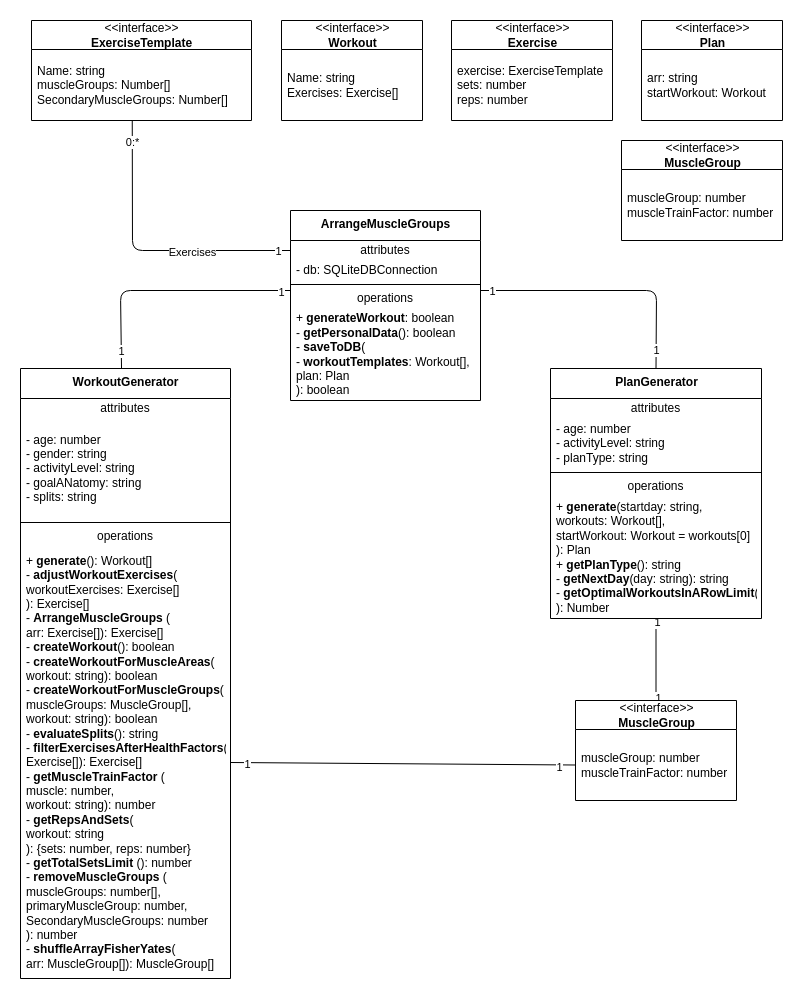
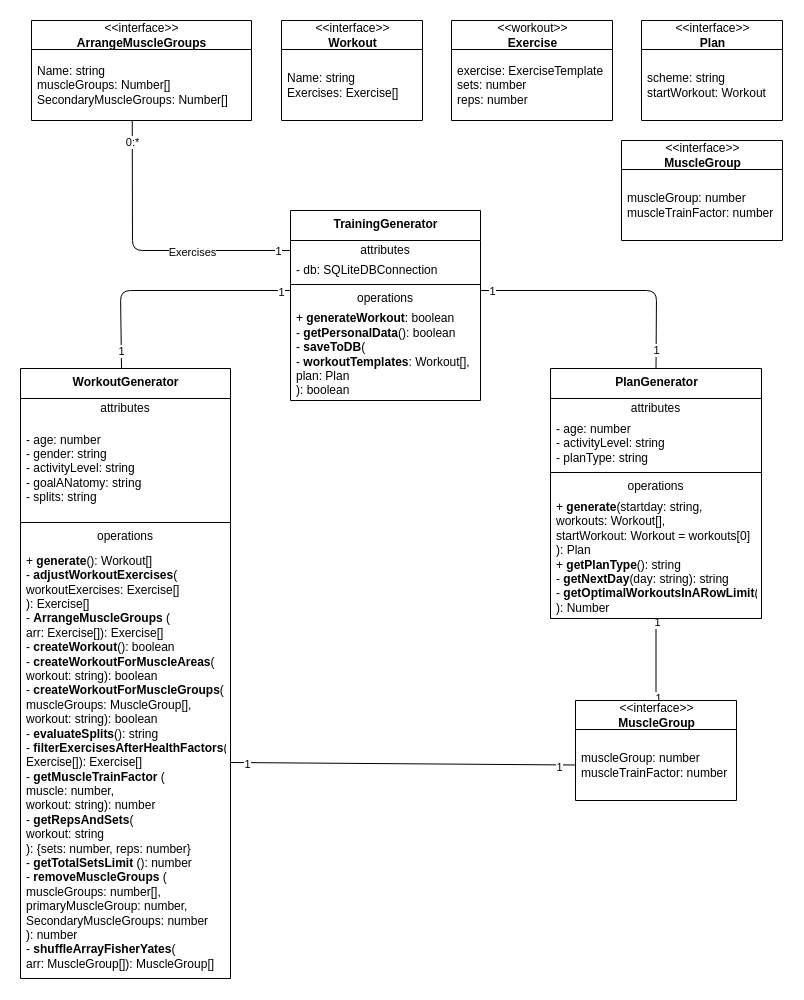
- <mxCell id="33" value="&lt;span style=&quot;font-weight: normal;&quot;&gt;&amp;lt;&amp;lt;interface&amp;gt;&amp;gt;&lt;/span&gt;&lt;br&gt;ExerciseTemplate" style="swimlane;fontStyle=1;align=center;verticalAlign=middle;childLayout=stackLayout;horizontal=1;startSize=29;horizontalStack=0;resizeParent=1;resizeParentMax=0;resizeLast=0;collapsible=0;marginBottom=0;html=1;" vertex="1" parent="1"><mxGeometry x="31" y="20" width="220" height="100" as="geometry" /></mxCell>
+ <mxCell id="33" value="&lt;span style=&quot;font-weight: normal;&quot;&gt;&amp;lt;&amp;lt;interface&amp;gt;&amp;gt;&lt;/span&gt;&lt;br&gt;ArrangeMuscleGroups" style="swimlane;fontStyle=1;align=center;verticalAlign=middle;childLayout=stackLayout;horizontal=1;startSize=29;horizontalStack=0;resizeParent=1;resizeParentMax=0;resizeLast=0;collapsible=0;marginBottom=0;html=1;" vertex="1" parent="1"><mxGeometry x="31" y="20" width="220" height="100" as="geometry" /></mxCell>
- <mxCell id="37" value="&lt;span style=&quot;font-weight: normal;&quot;&gt;&amp;lt;&amp;lt;interface&amp;gt;&amp;gt;&lt;br&gt;&lt;/span&gt;Exercise" style="swimlane;fontStyle=1;align=center;verticalAlign=middle;childLayout=stackLayout;horizontal=1;startSize=29;horizontalStack=0;resizeParent=1;resizeParentMax=0;resizeLast=0;collapsible=0;marginBottom=0;html=1;" vertex="1" parent="1"><mxGeometry x="451" y="20" width="161" height="100" as="geometry" /></mxCell>
+ <mxCell id="37" value="&lt;span style=&quot;font-weight: normal;&quot;&gt;&amp;lt;&amp;lt;workout&amp;gt;&amp;gt;&lt;br&gt;&lt;/span&gt;Exercise" style="swimlane;fontStyle=1;align=center;verticalAlign=middle;childLayout=stackLayout;horizontal=1;startSize=29;horizontalStack=0;resizeParent=1;resizeParentMax=0;resizeLast=0;collapsible=0;marginBottom=0;html=1;" vertex="1" parent="1"><mxGeometry x="451" y="20" width="161" height="100" as="geometry" /></mxCell>
- <mxCell id="40" value="arr: string&lt;br&gt;startWorkout: Workout" style="text;html=1;strokeColor=none;fillColor=none;align=left;verticalAlign=middle;spacingLeft=4;spacingRight=4;overflow=hidden;rotatable=0;points=[[0,0.5],[1,0.5]];portConstraint=eastwest;" vertex="1" parent="39"><mxGeometry y="29" width="141" height="71" as="geometry" /></mxCell>
+ <mxCell id="40" value="scheme: string&lt;br&gt;startWorkout: Workout" style="text;html=1;strokeColor=none;fillColor=none;align=left;verticalAlign=middle;spacingLeft=4;spacingRight=4;overflow=hidden;rotatable=0;points=[[0,0.5],[1,0.5]];portConstraint=eastwest;" vertex="1" parent="39"><mxGeometry y="29" width="141" height="71" as="geometry" /></mxCell>
- <mxCell id="24" value="&lt;b&gt;ArrangeMuscleGroups&lt;/b&gt;" style="swimlane;fontStyle=0;align=center;verticalAlign=top;childLayout=stackLayout;horizontal=1;startSize=30;horizontalStack=0;resizeParent=1;resizeParentMax=0;resizeLast=0;collapsible=0;marginBottom=0;html=1;" vertex="1" parent="1"><mxGeometry x="290" y="210" width="190" height="190" as="geometry" /></mxCell>
+ <mxCell id="24" value="&lt;b&gt;TrainingGenerator&lt;/b&gt;" style="swimlane;fontStyle=0;align=center;verticalAlign=top;childLayout=stackLayout;horizontal=1;startSize=30;horizontalStack=0;resizeParent=1;resizeParentMax=0;resizeLast=0;collapsible=0;marginBottom=0;html=1;" vertex="1" parent="1"><mxGeometry x="290" y="210" width="190" height="190" as="geometry" /></mxCell>
